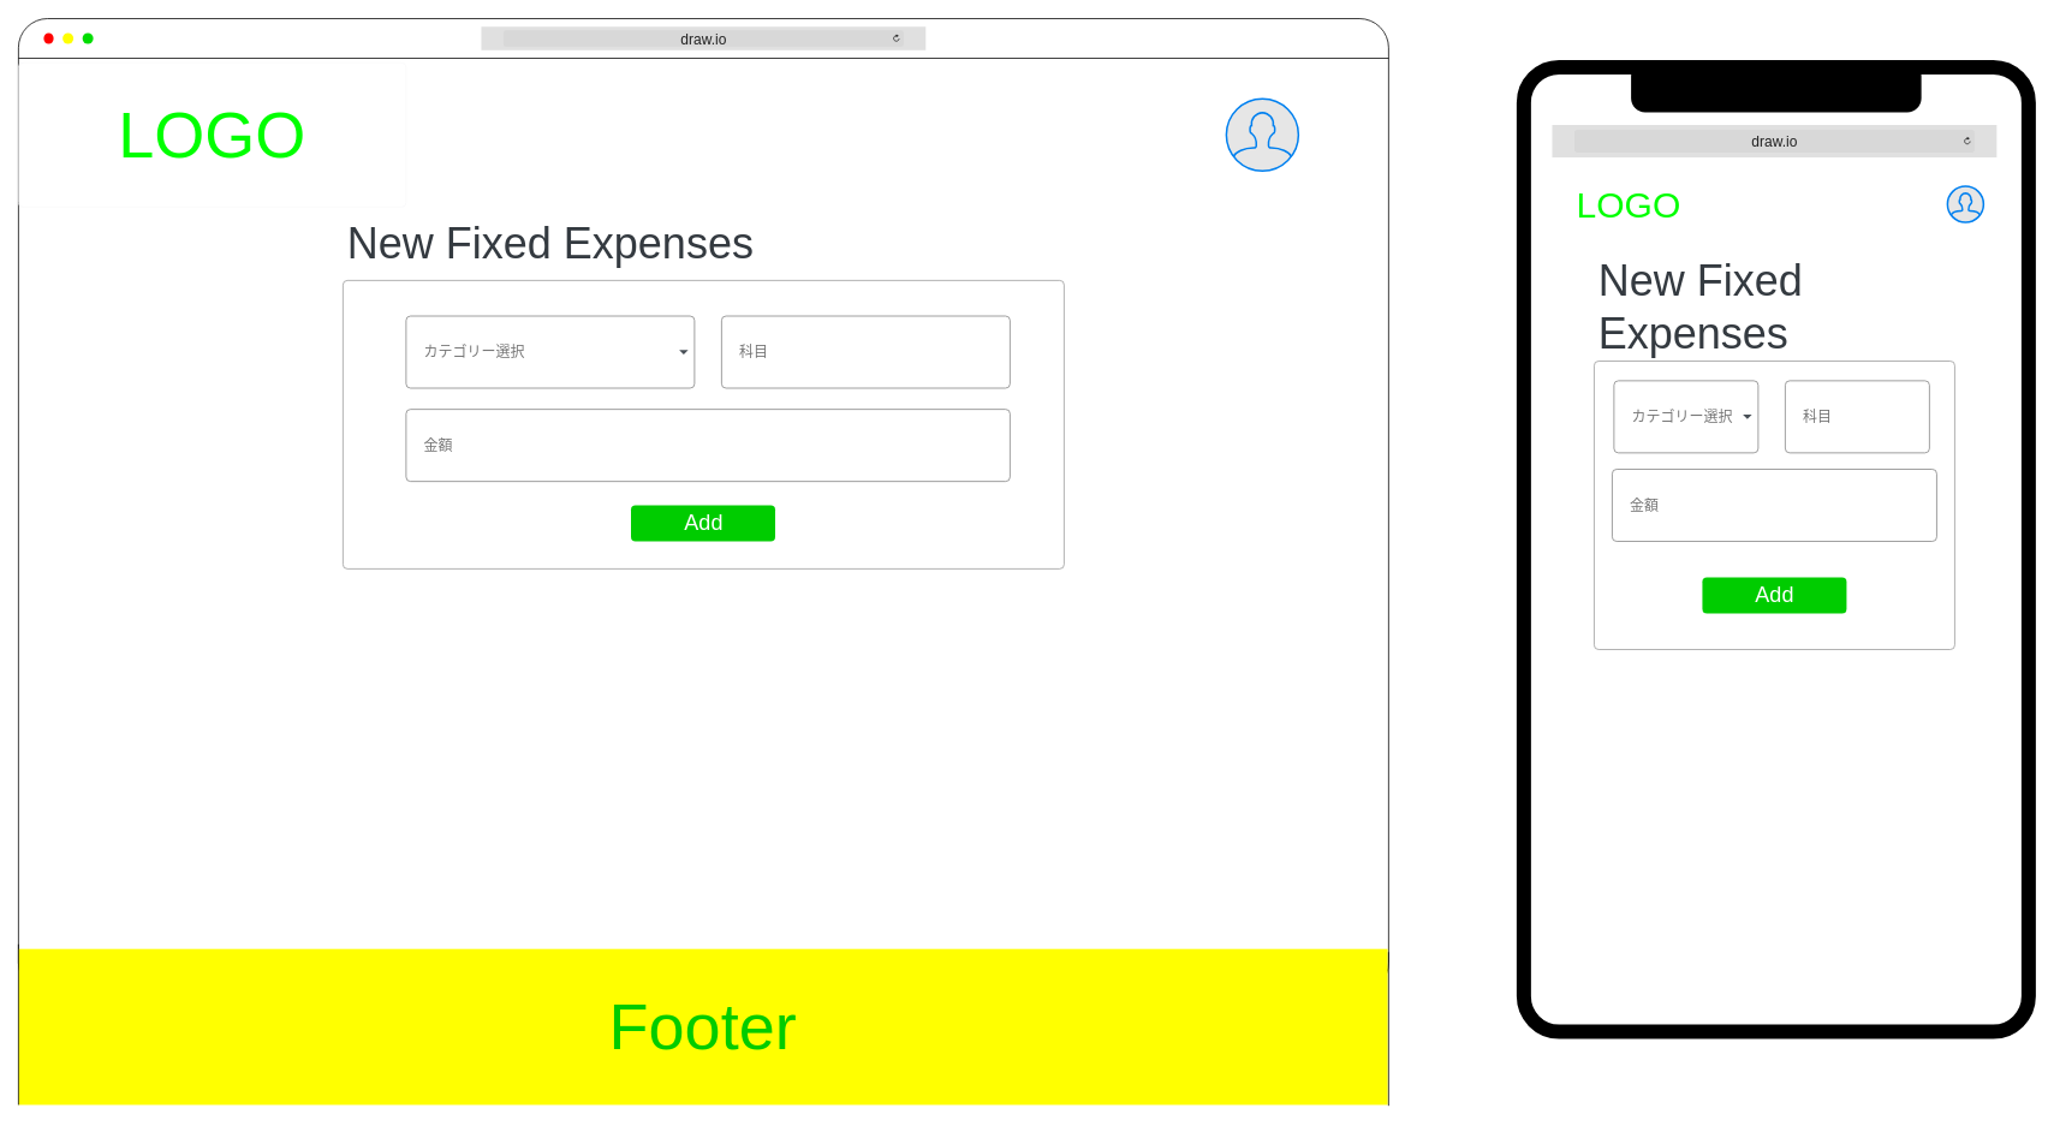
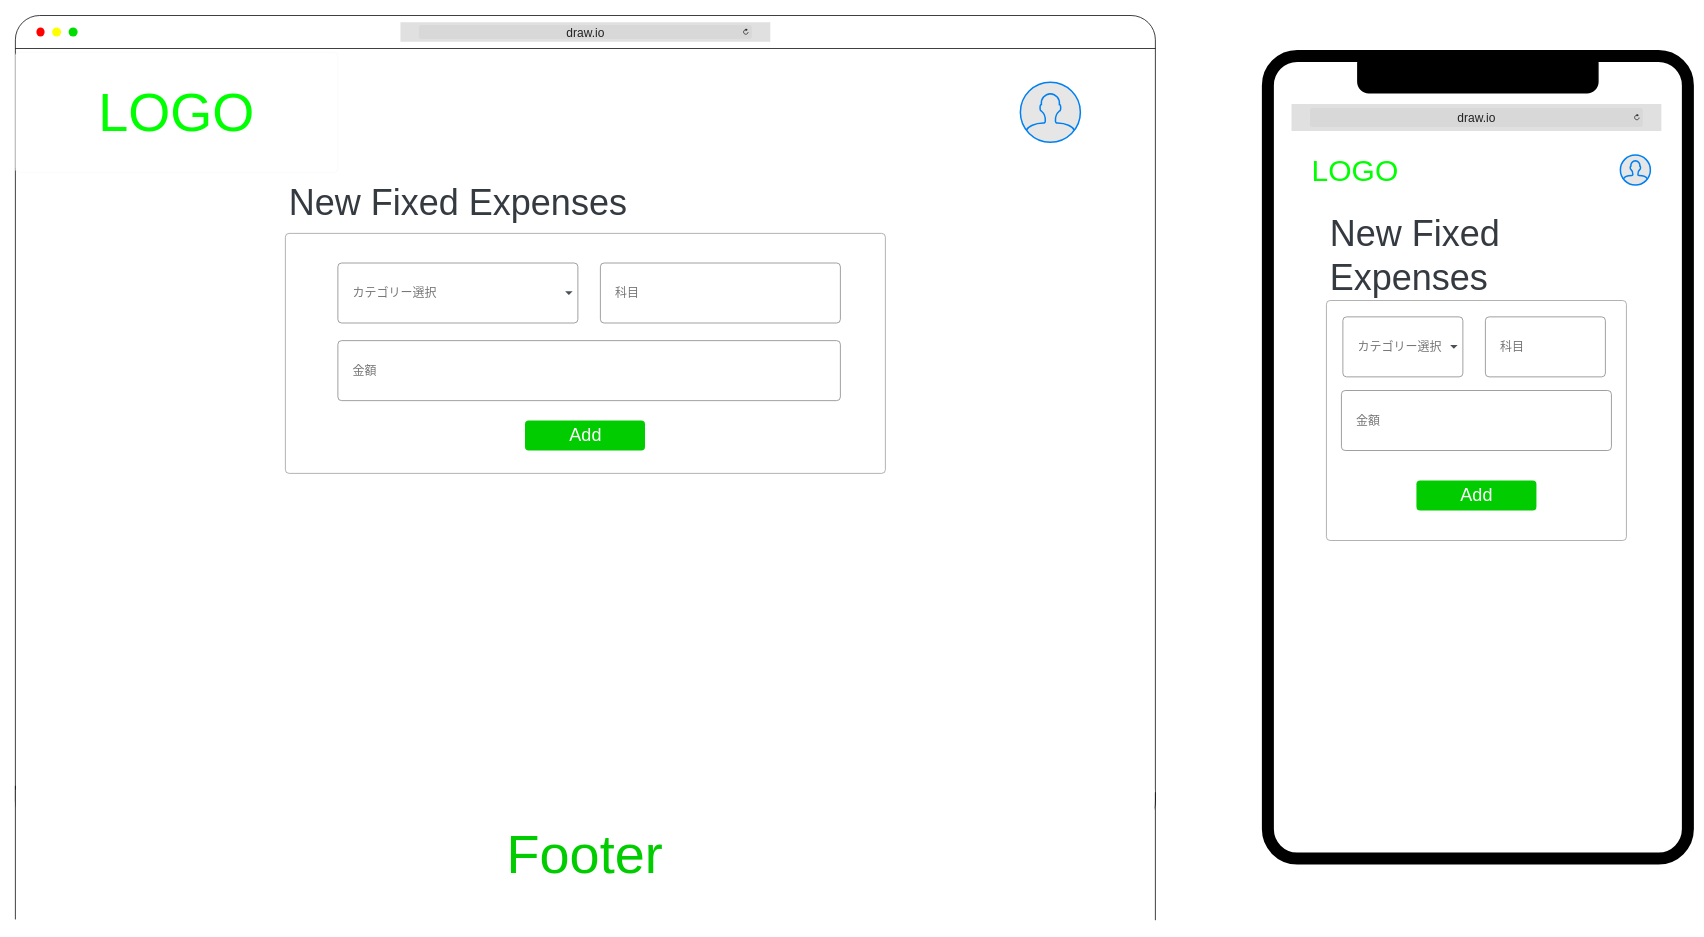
- <mxCell id="10" value="Footer" style="rounded=0;whiteSpace=wrap;html=1;shadow=0;fontSize=72;fontColor=#00CC00;strokeWidth=2;fillColor=#ffff00;strokeColor=none;" vertex="1" parent="1"><mxGeometry x="20" y="1052.25" width="1519" height="173" as="geometry" /></mxCell>
+ <mxCell id="10" value="Footer" style="rounded=0;whiteSpace=wrap;html=1;shadow=0;fontSize=72;fontColor=#00CC00;strokeWidth=2;fillColor=#FFFFFF;strokeColor=none;" vertex="1" parent="1"><mxGeometry x="20" y="1052.25" width="1519" height="173" as="geometry" /></mxCell>
